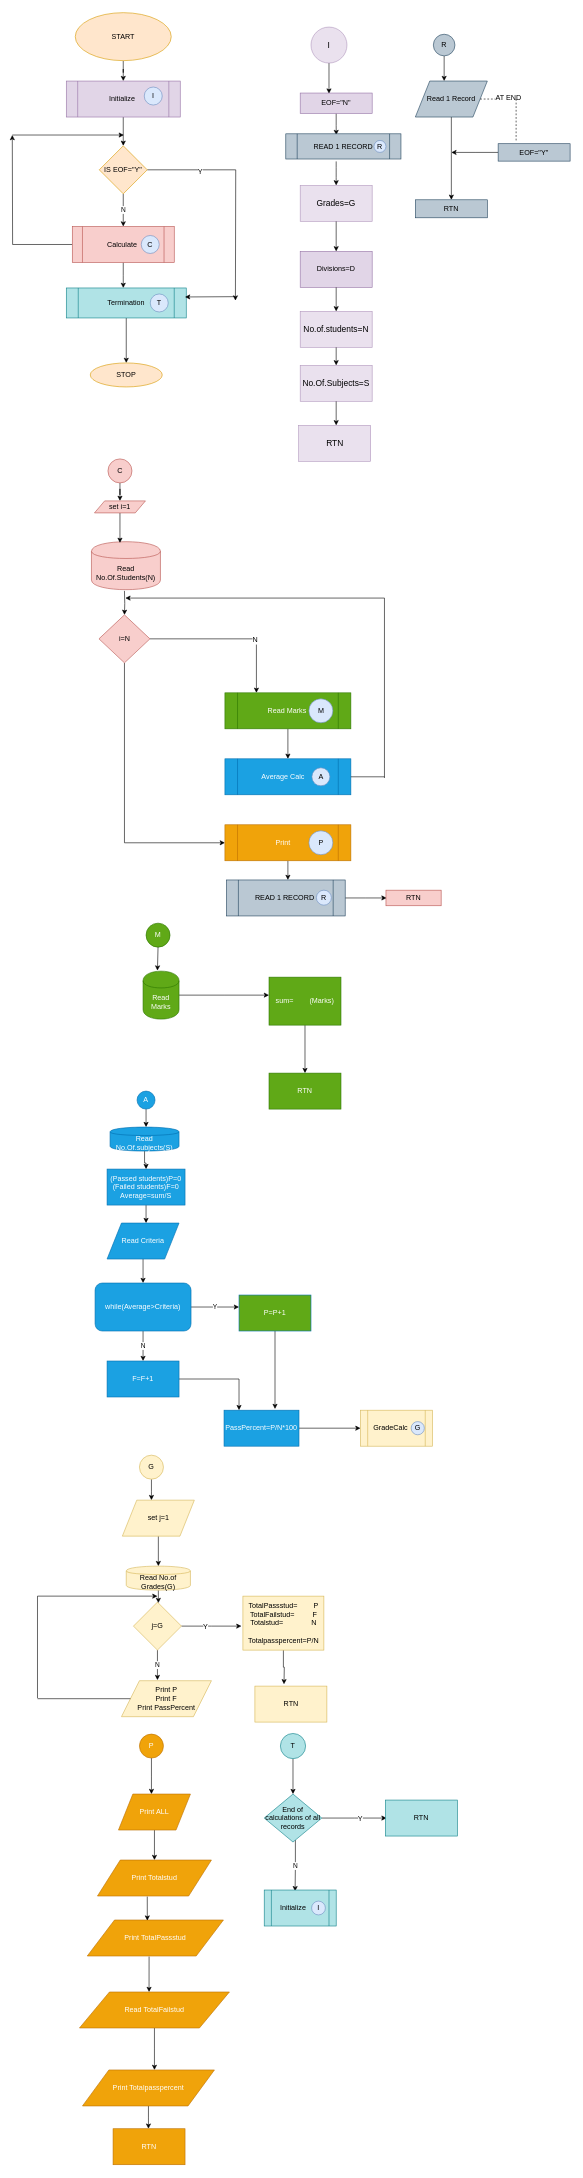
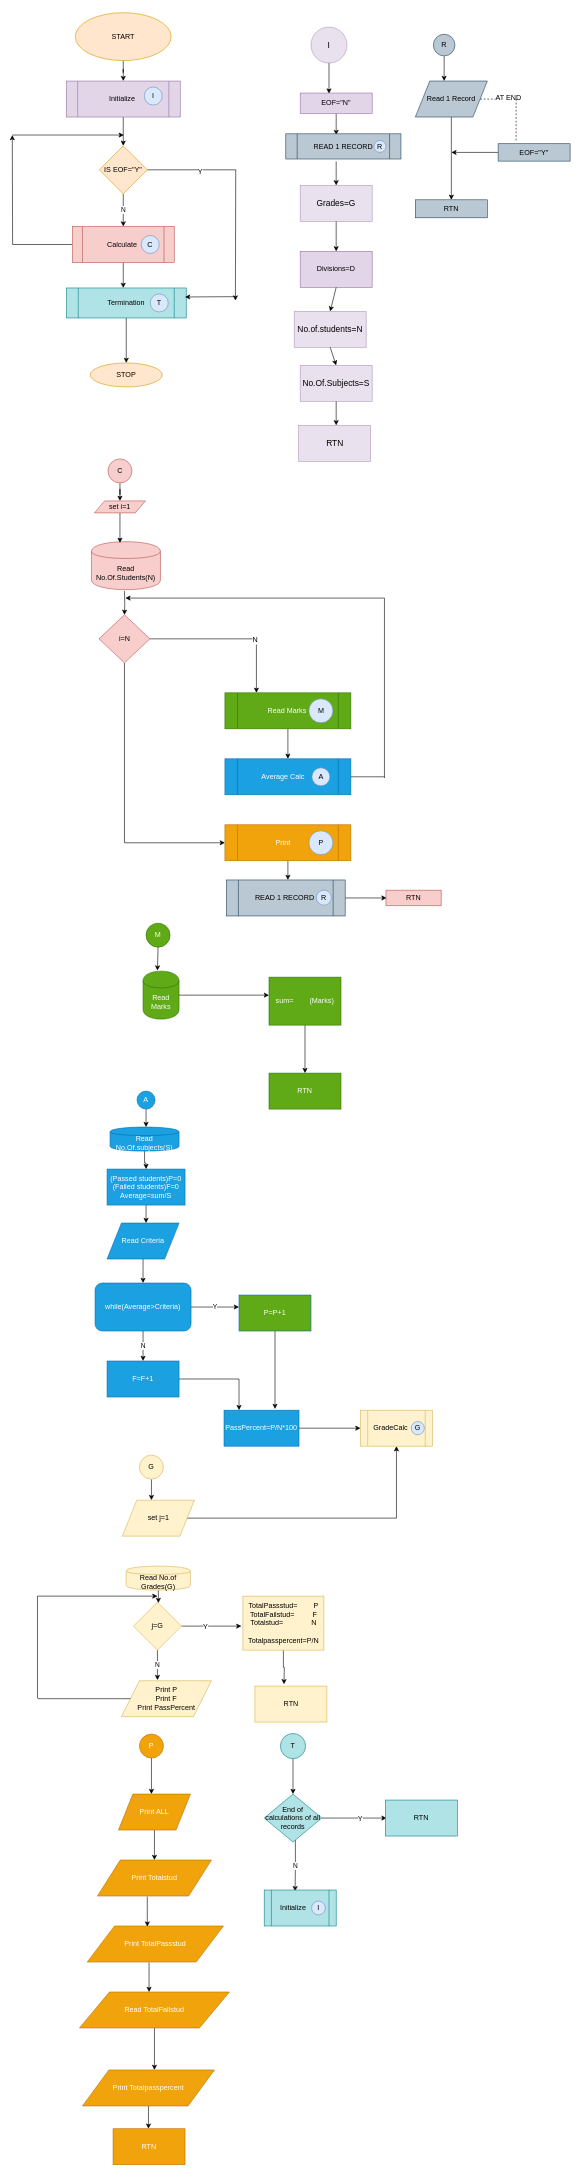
- <mxCell id="115" value="No.of.students=N" style="rounded=0;whiteSpace=wrap;html=1;fontSize=14;opacity=70;fillColor=#e1d5e7;strokeColor=#9673a6;" vertex="1" parent="1"><mxGeometry x="500" y="518" width="120" height="60" as="geometry" /></mxCell>
+ <mxCell id="115" value="No.of.students=N" style="rounded=0;whiteSpace=wrap;html=1;fontSize=14;opacity=70;fillColor=#e1d5e7;strokeColor=#9673a6;" vertex="1" parent="1"><mxGeometry x="490" y="518" width="120" height="60" as="geometry" /></mxCell>
- <mxCell id="14" style="edgeStyle=orthogonalEdgeStyle;rounded=0;orthogonalLoop=1;jettySize=auto;html=1;entryX=0.5;entryY=0;entryDx=0;entryDy=0;" parent="1" source="15" target="28" edge="1"><mxGeometry relative="1" as="geometry" /></mxCell>
+ <mxCell id="14" style="edgeStyle=orthogonalEdgeStyle;rounded=0;orthogonalLoop=1;jettySize=auto;html=1;" parent="1" source="15" target="86" edge="1"><mxGeometry relative="1" as="geometry" /></mxCell>
- <mxCell id="11" value="Print TotalPassstud" style="shape=parallelogram;perimeter=parallelogramPerimeter;whiteSpace=wrap;html=1;fillColor=#f0a30a;strokeColor=#BD7000;fontColor=#ffffff;" parent="1" vertex="1"><mxGeometry x="145" y="3200" width="227" height="60" as="geometry" /></mxCell>
+ <mxCell id="11" value="Print TotalPassstud" style="shape=parallelogram;perimeter=parallelogramPerimeter;whiteSpace=wrap;html=1;fillColor=#f0a30a;strokeColor=#BD7000;fontColor=#ffffff;" parent="1" vertex="1"><mxGeometry x="145" y="3210" width="227" height="60" as="geometry" /></mxCell>
